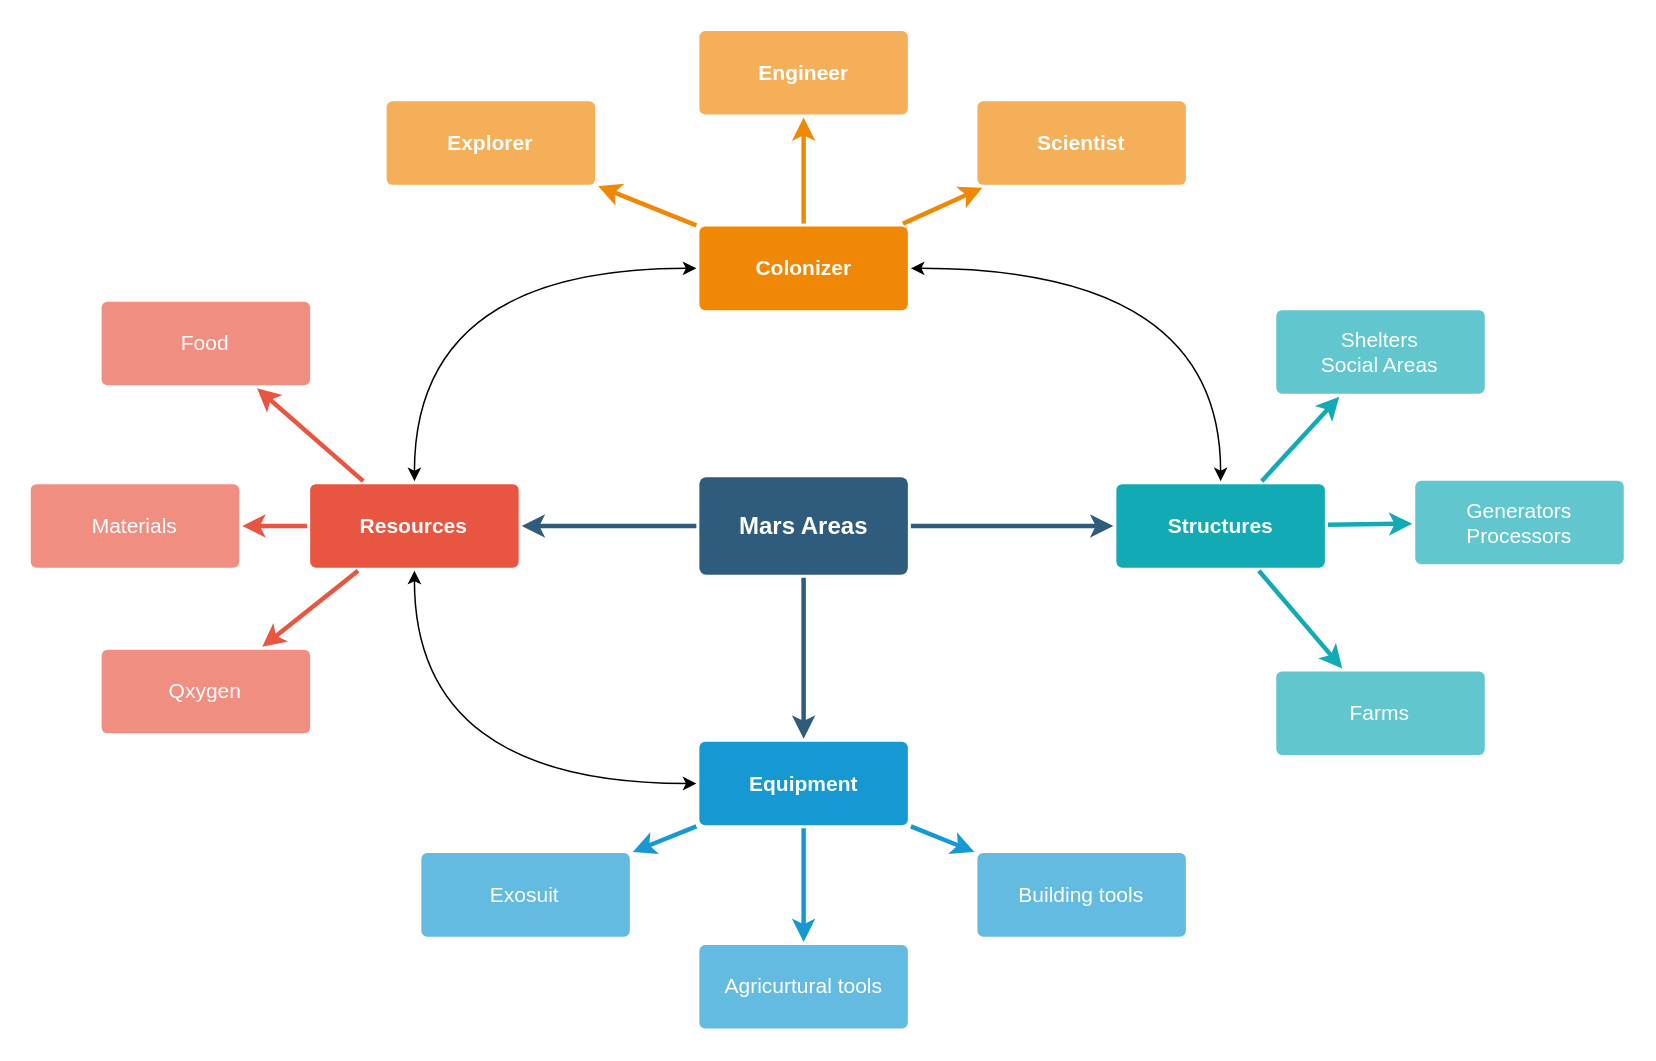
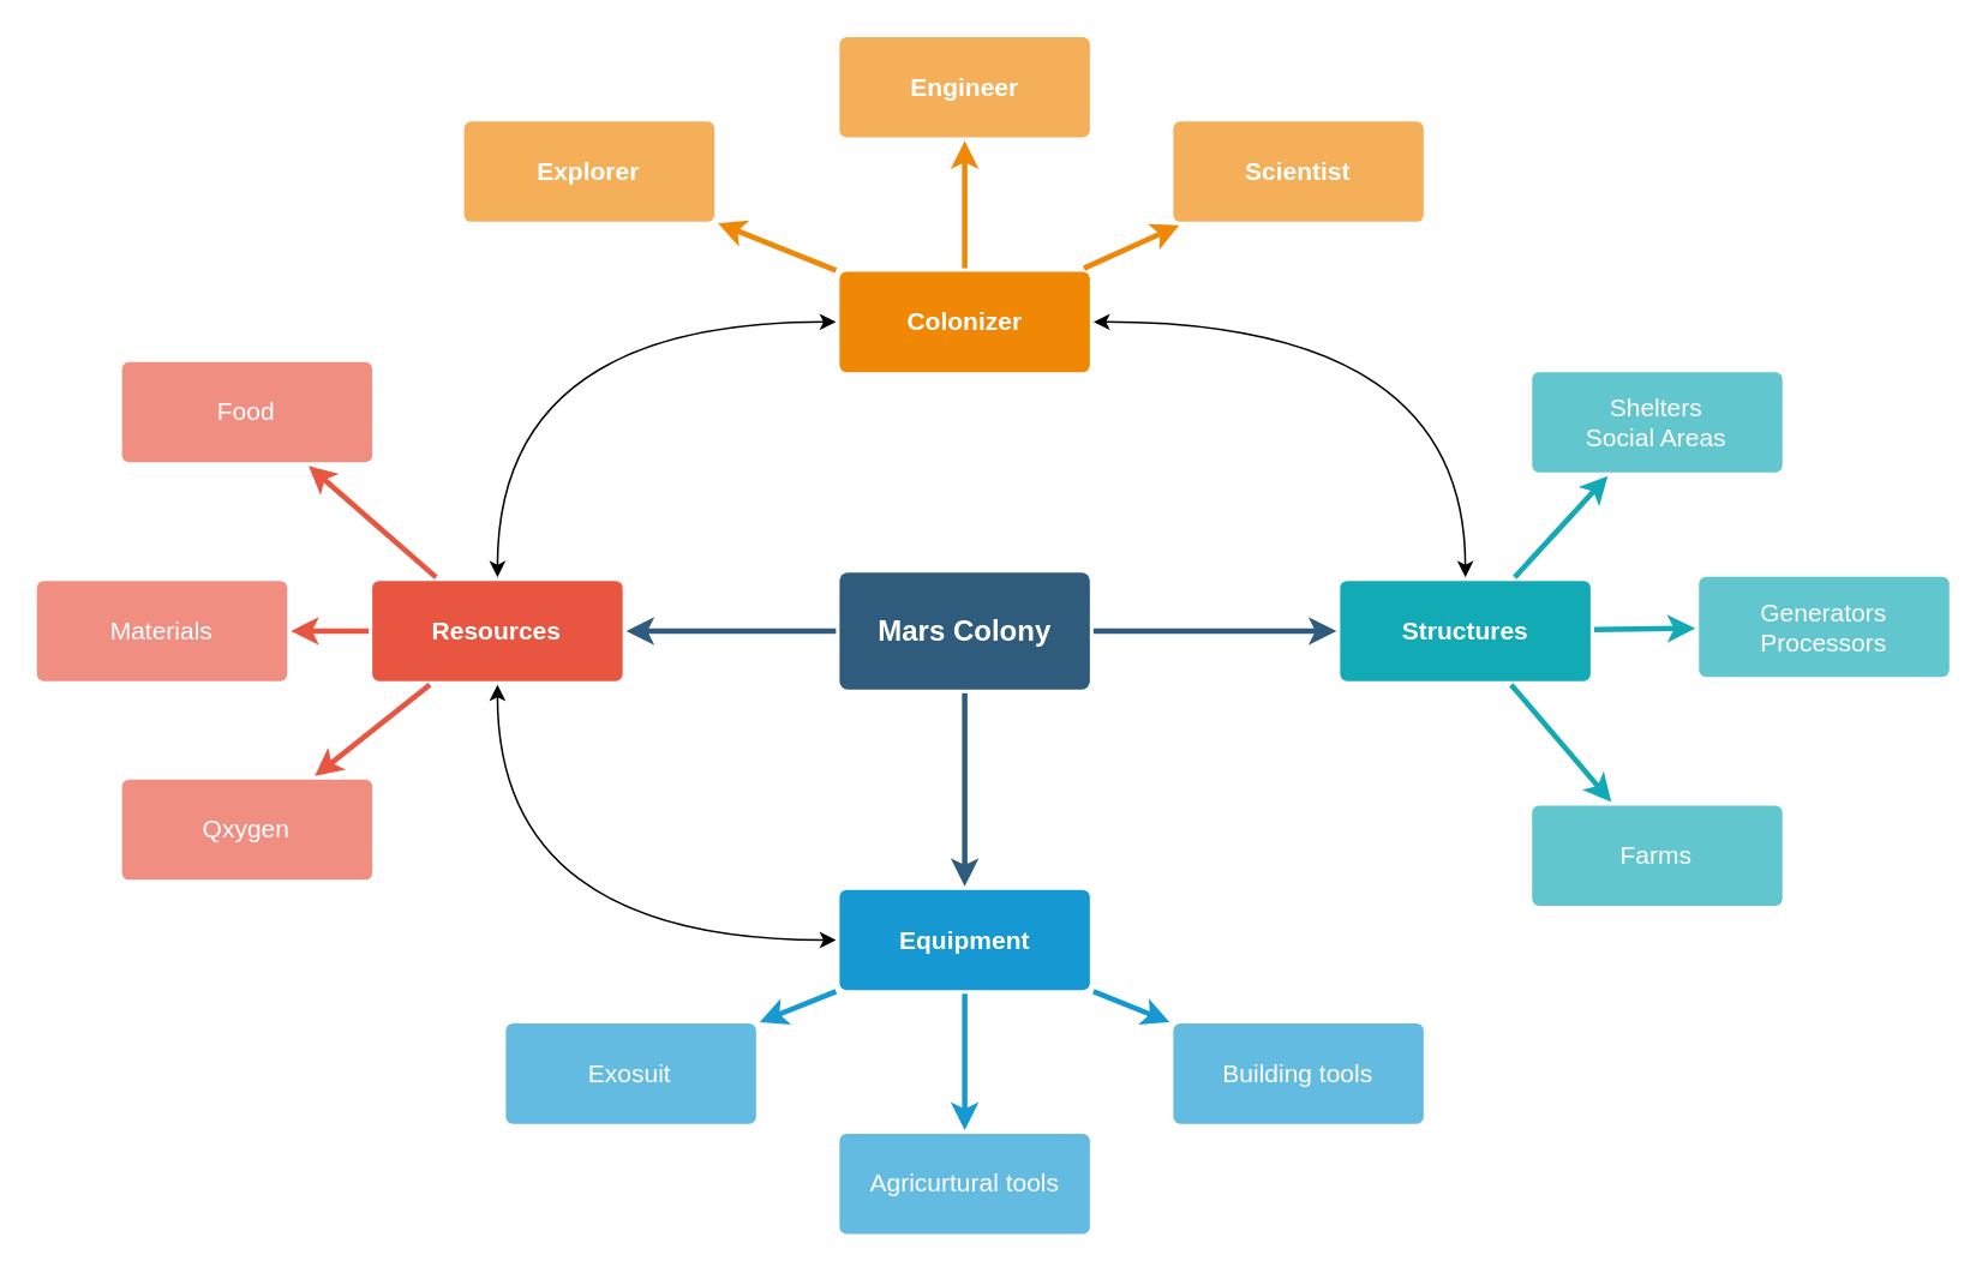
- <mxCell id="3" value="Mars Areas" style="rounded=1;whiteSpace=wrap;html=1;shadow=0;labelBackgroundColor=none;strokeColor=none;strokeWidth=3;fillColor=#2F5B7C;fontFamily=Helvetica;fontSize=16;fontColor=#FFFFFF;align=center;fontStyle=1;spacing=5;arcSize=7;perimeterSpacing=2;" parent="2" vertex="1"><mxGeometry x="445.743" y="297.463" width="139.005" height="64.969" as="geometry" /></mxCell>
+ <mxCell id="3" value="Mars Colony" style="rounded=1;whiteSpace=wrap;html=1;shadow=0;labelBackgroundColor=none;strokeColor=none;strokeWidth=3;fillColor=#2F5B7C;fontFamily=Helvetica;fontSize=16;fontColor=#FFFFFF;align=center;fontStyle=1;spacing=5;arcSize=7;perimeterSpacing=2;" parent="2" vertex="1"><mxGeometry x="445.743" y="297.463" width="139.005" height="64.969" as="geometry" /></mxCell>
